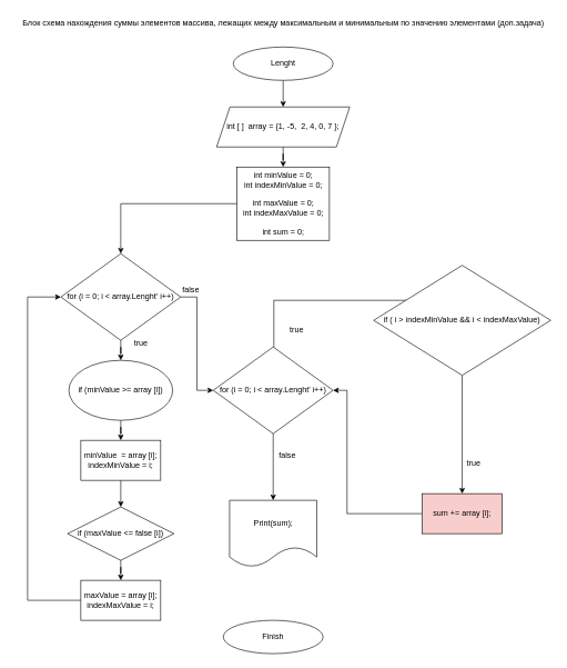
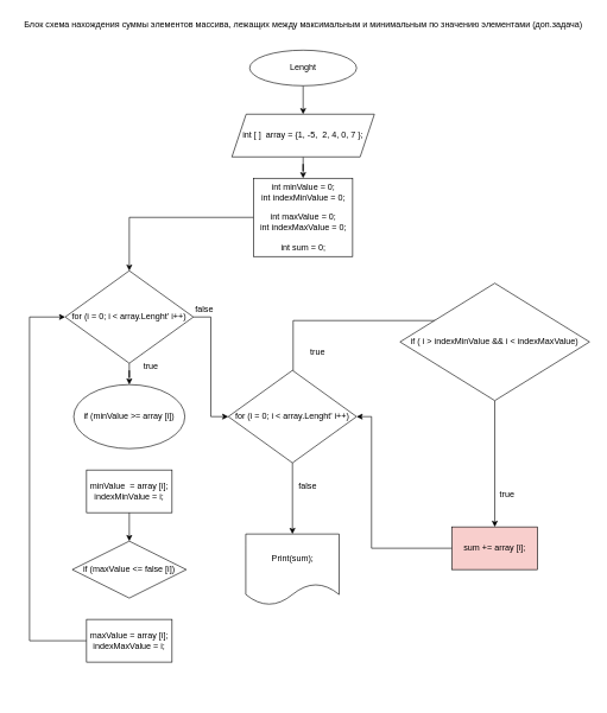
- <mxCell id="12" style="edgeStyle=orthogonalEdgeStyle;rounded=0;orthogonalLoop=1;jettySize=auto;html=1;entryX=0.5;entryY=0;entryDx=0;entryDy=0;" parent="1" source="13" target="15" edge="1"><mxGeometry relative="1" as="geometry" /></mxCell>
- <mxCell id="16" style="edgeStyle=orthogonalEdgeStyle;rounded=0;orthogonalLoop=1;jettySize=auto;html=1;entryX=0.5;entryY=0;entryDx=0;entryDy=0;" parent="1" source="17" target="19" edge="1"><mxGeometry relative="1" as="geometry" /></mxCell>
- <mxCell id="4" value="Finish" style="ellipse;whiteSpace=wrap;html=1;" parent="1" vertex="1"><mxGeometry x="335" y="930" width="150" height="50" as="geometry" /></mxCell>
